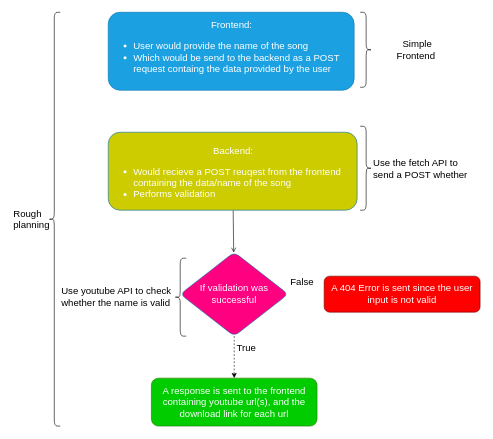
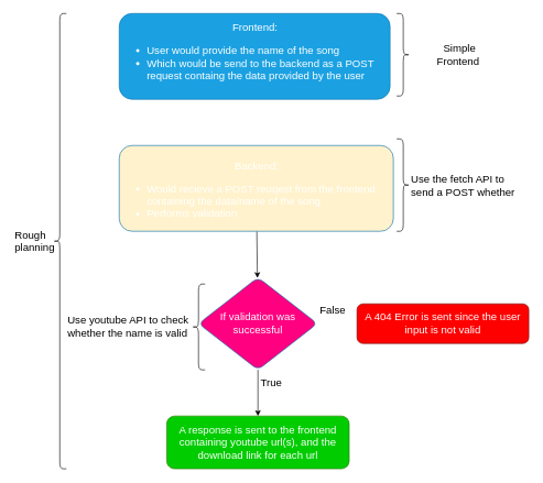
- <mxCell id="4" value="&lt;font style=&quot;font-size: 16px&quot;&gt;&lt;br&gt;&lt;div style=&quot;text-align: center&quot;&gt;&lt;span&gt;Backend:&lt;/span&gt;&lt;/div&gt;&lt;ul&gt;&lt;li&gt;&lt;font style=&quot;font-size: 16px&quot;&gt;Would recieve a POST reuqest from the frontend containing the data/name of the song&lt;/font&gt;&lt;/li&gt;&lt;li&gt;&lt;font style=&quot;font-size: 16px&quot;&gt;Performs validation&lt;/font&gt;&lt;/li&gt;&lt;/ul&gt;&lt;/font&gt;" style="rounded=1;whiteSpace=wrap;html=1;align=left;fillColor=#CCCC00;fontColor=#ffffff;strokeColor=#006EAF;" parent="1" vertex="1"><mxGeometry x="180" y="220" width="415" height="130" as="geometry" /></mxCell>
+ <mxCell id="4" value="&lt;font style=&quot;font-size: 16px&quot;&gt;&lt;br&gt;&lt;div style=&quot;text-align: center&quot;&gt;&lt;span&gt;Backend:&lt;/span&gt;&lt;/div&gt;&lt;ul&gt;&lt;li&gt;&lt;font style=&quot;font-size: 16px&quot;&gt;Would recieve a POST reuqest from the frontend containing the data/name of the song&lt;/font&gt;&lt;/li&gt;&lt;li&gt;&lt;font style=&quot;font-size: 16px&quot;&gt;Performs validation&lt;/font&gt;&lt;/li&gt;&lt;/ul&gt;&lt;/font&gt;" style="rounded=1;whiteSpace=wrap;html=1;align=left;fillColor=#fff2cc;fontColor=#ffffff;strokeColor=#006EAF;" parent="1" vertex="1"><mxGeometry x="180" y="220" width="415" height="130" as="geometry" /></mxCell>
- <mxCell id="3" value="" style="edgeStyle=none;html=1;fontSize=16;rounded=1;endArrow=open;" parent="1" source="4" target="6" edge="1"><mxGeometry relative="1" as="geometry" /></mxCell>
+ <mxCell id="3" value="" style="edgeStyle=none;html=1;fontSize=16;rounded=1;" parent="1" source="4" target="6" edge="1"><mxGeometry relative="1" as="geometry" /></mxCell>
- <mxCell id="5" value="" style="edgeStyle=none;html=1;fontSize=16;dashed=1;" parent="1" source="6" target="7" edge="1"><mxGeometry relative="1" as="geometry" /></mxCell>
+ <mxCell id="5" value="" style="edgeStyle=none;html=1;fontSize=16;" parent="1" source="6" target="7" edge="1"><mxGeometry relative="1" as="geometry" /></mxCell>
